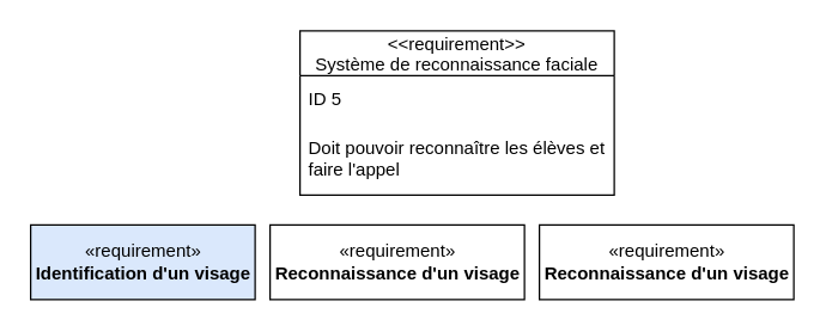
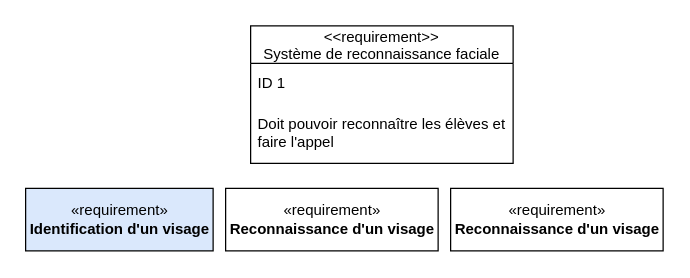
- <mxCell id="3" value="ID 5" style="text;strokeColor=none;fillColor=none;align=left;verticalAlign=middle;spacingLeft=4;spacingRight=4;overflow=hidden;points=[[0,0.5],[1,0.5]];portConstraint=eastwest;rotatable=0;" vertex="1" parent="2"><mxGeometry y="30" width="210" height="30" as="geometry" /></mxCell>
+ <mxCell id="3" value="ID 1" style="text;strokeColor=none;fillColor=none;align=left;verticalAlign=middle;spacingLeft=4;spacingRight=4;overflow=hidden;points=[[0,0.5],[1,0.5]];portConstraint=eastwest;rotatable=0;" vertex="1" parent="2"><mxGeometry y="30" width="210" height="30" as="geometry" /></mxCell>
